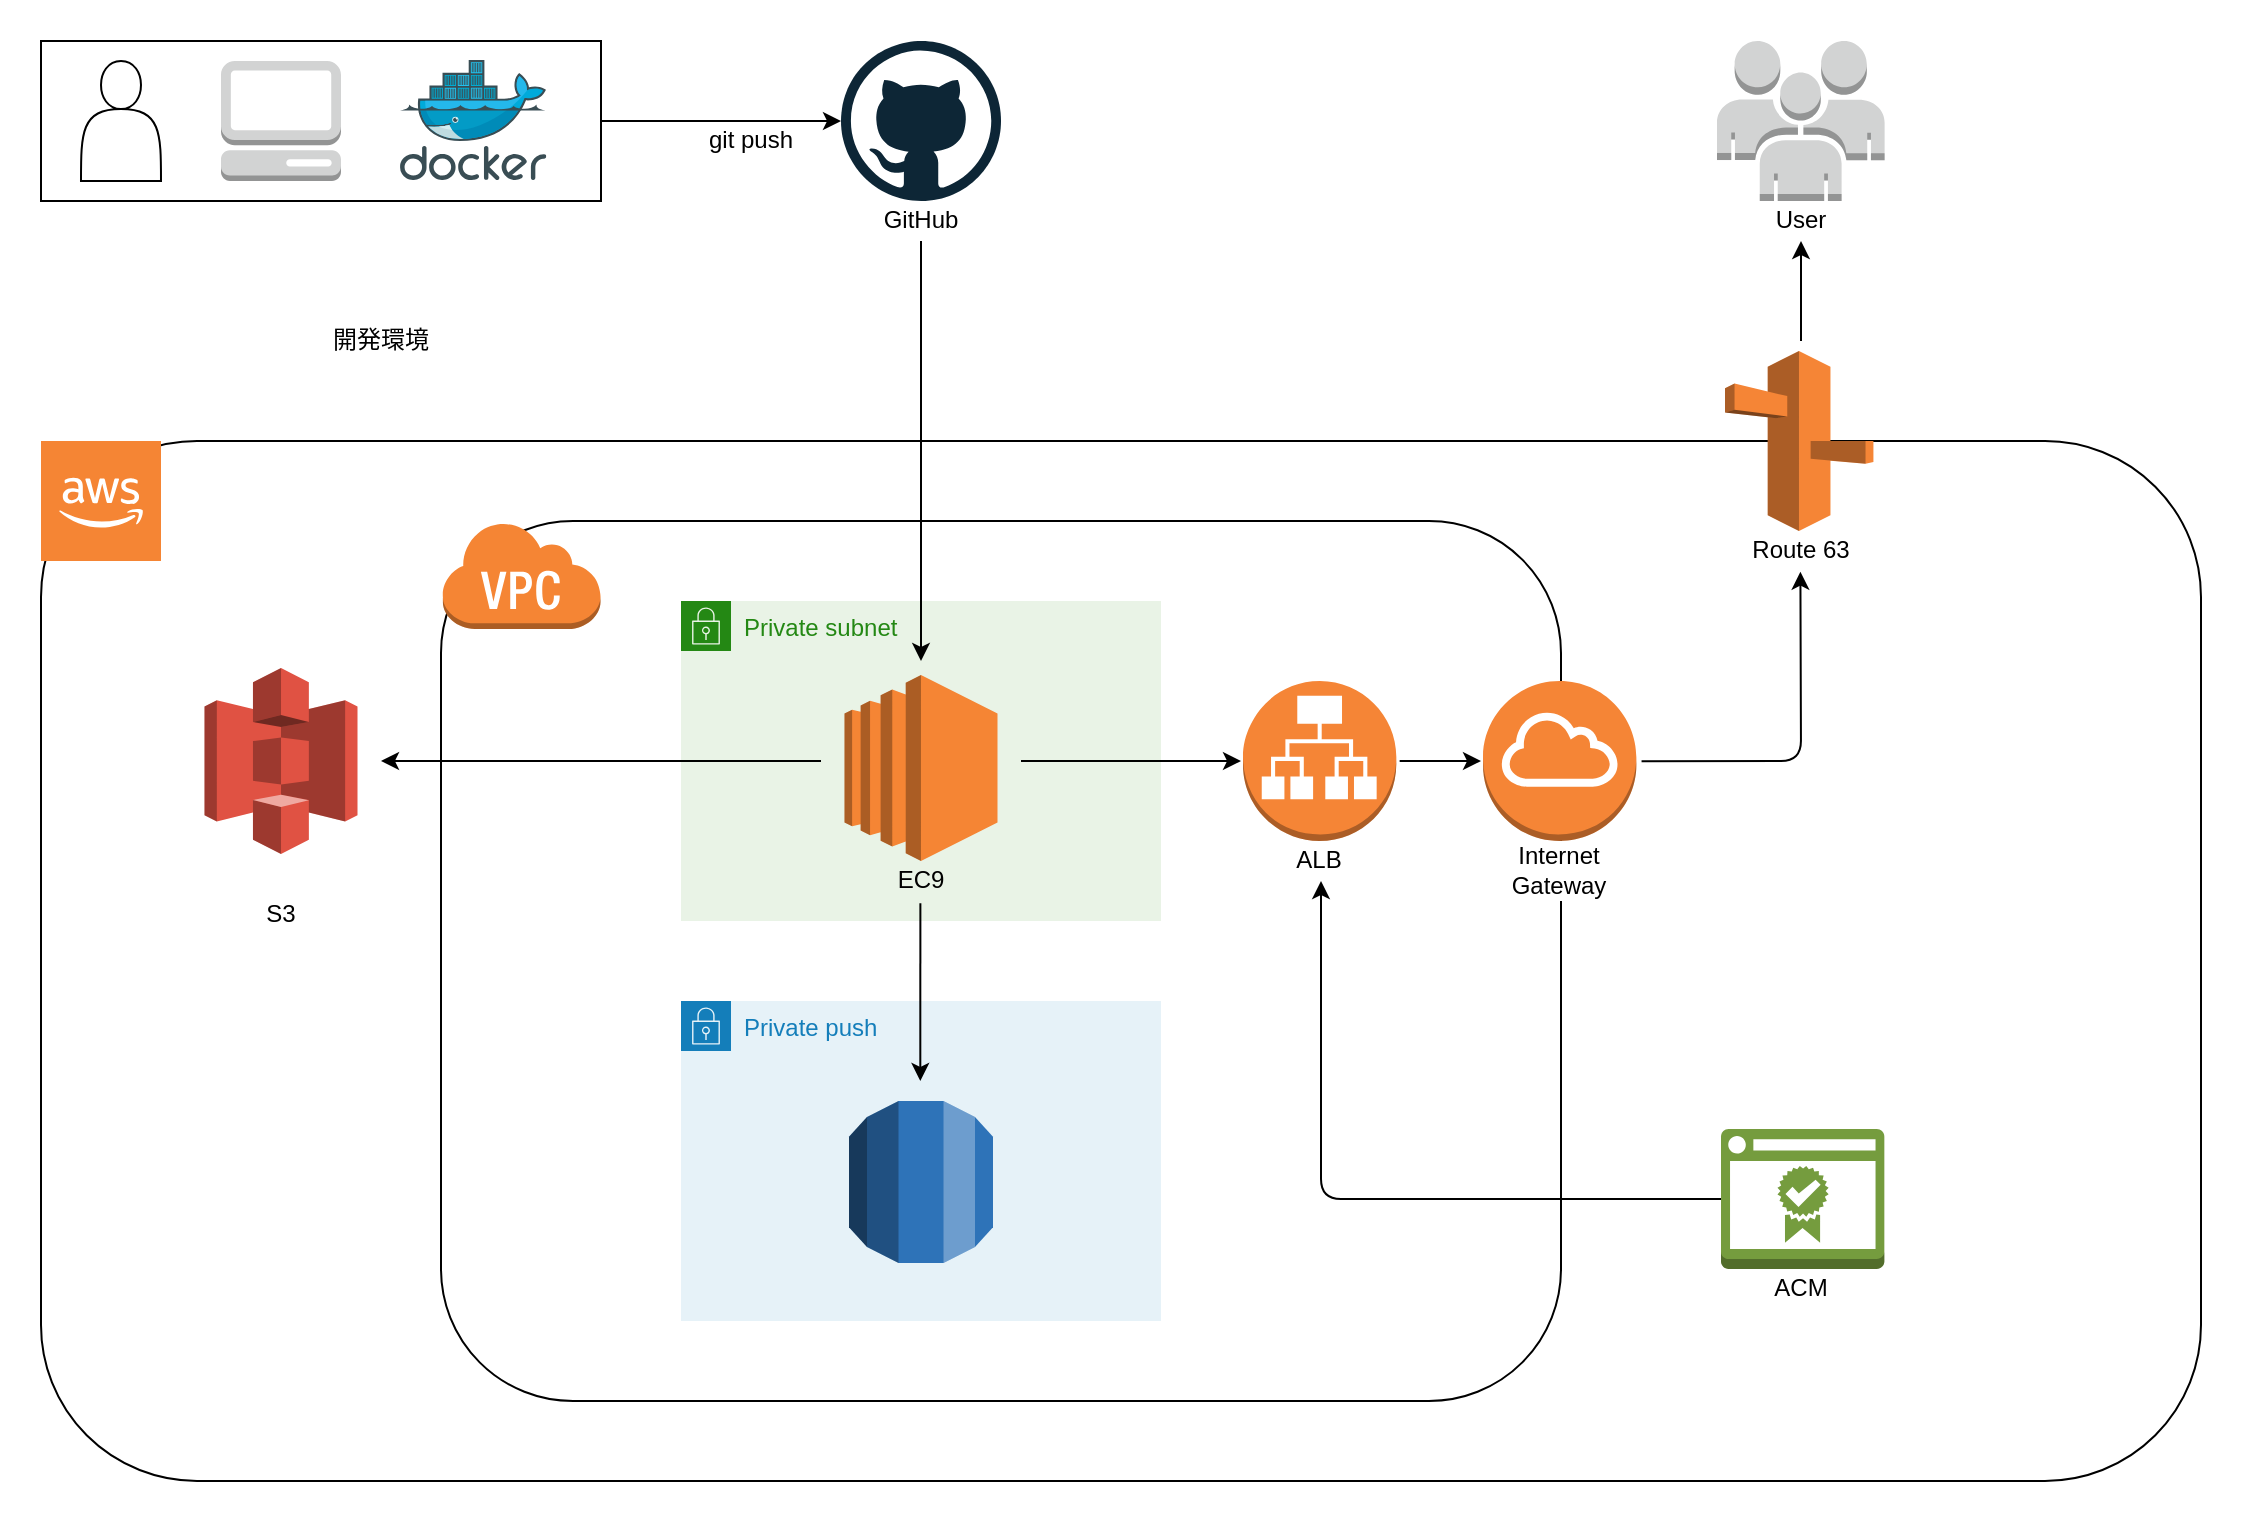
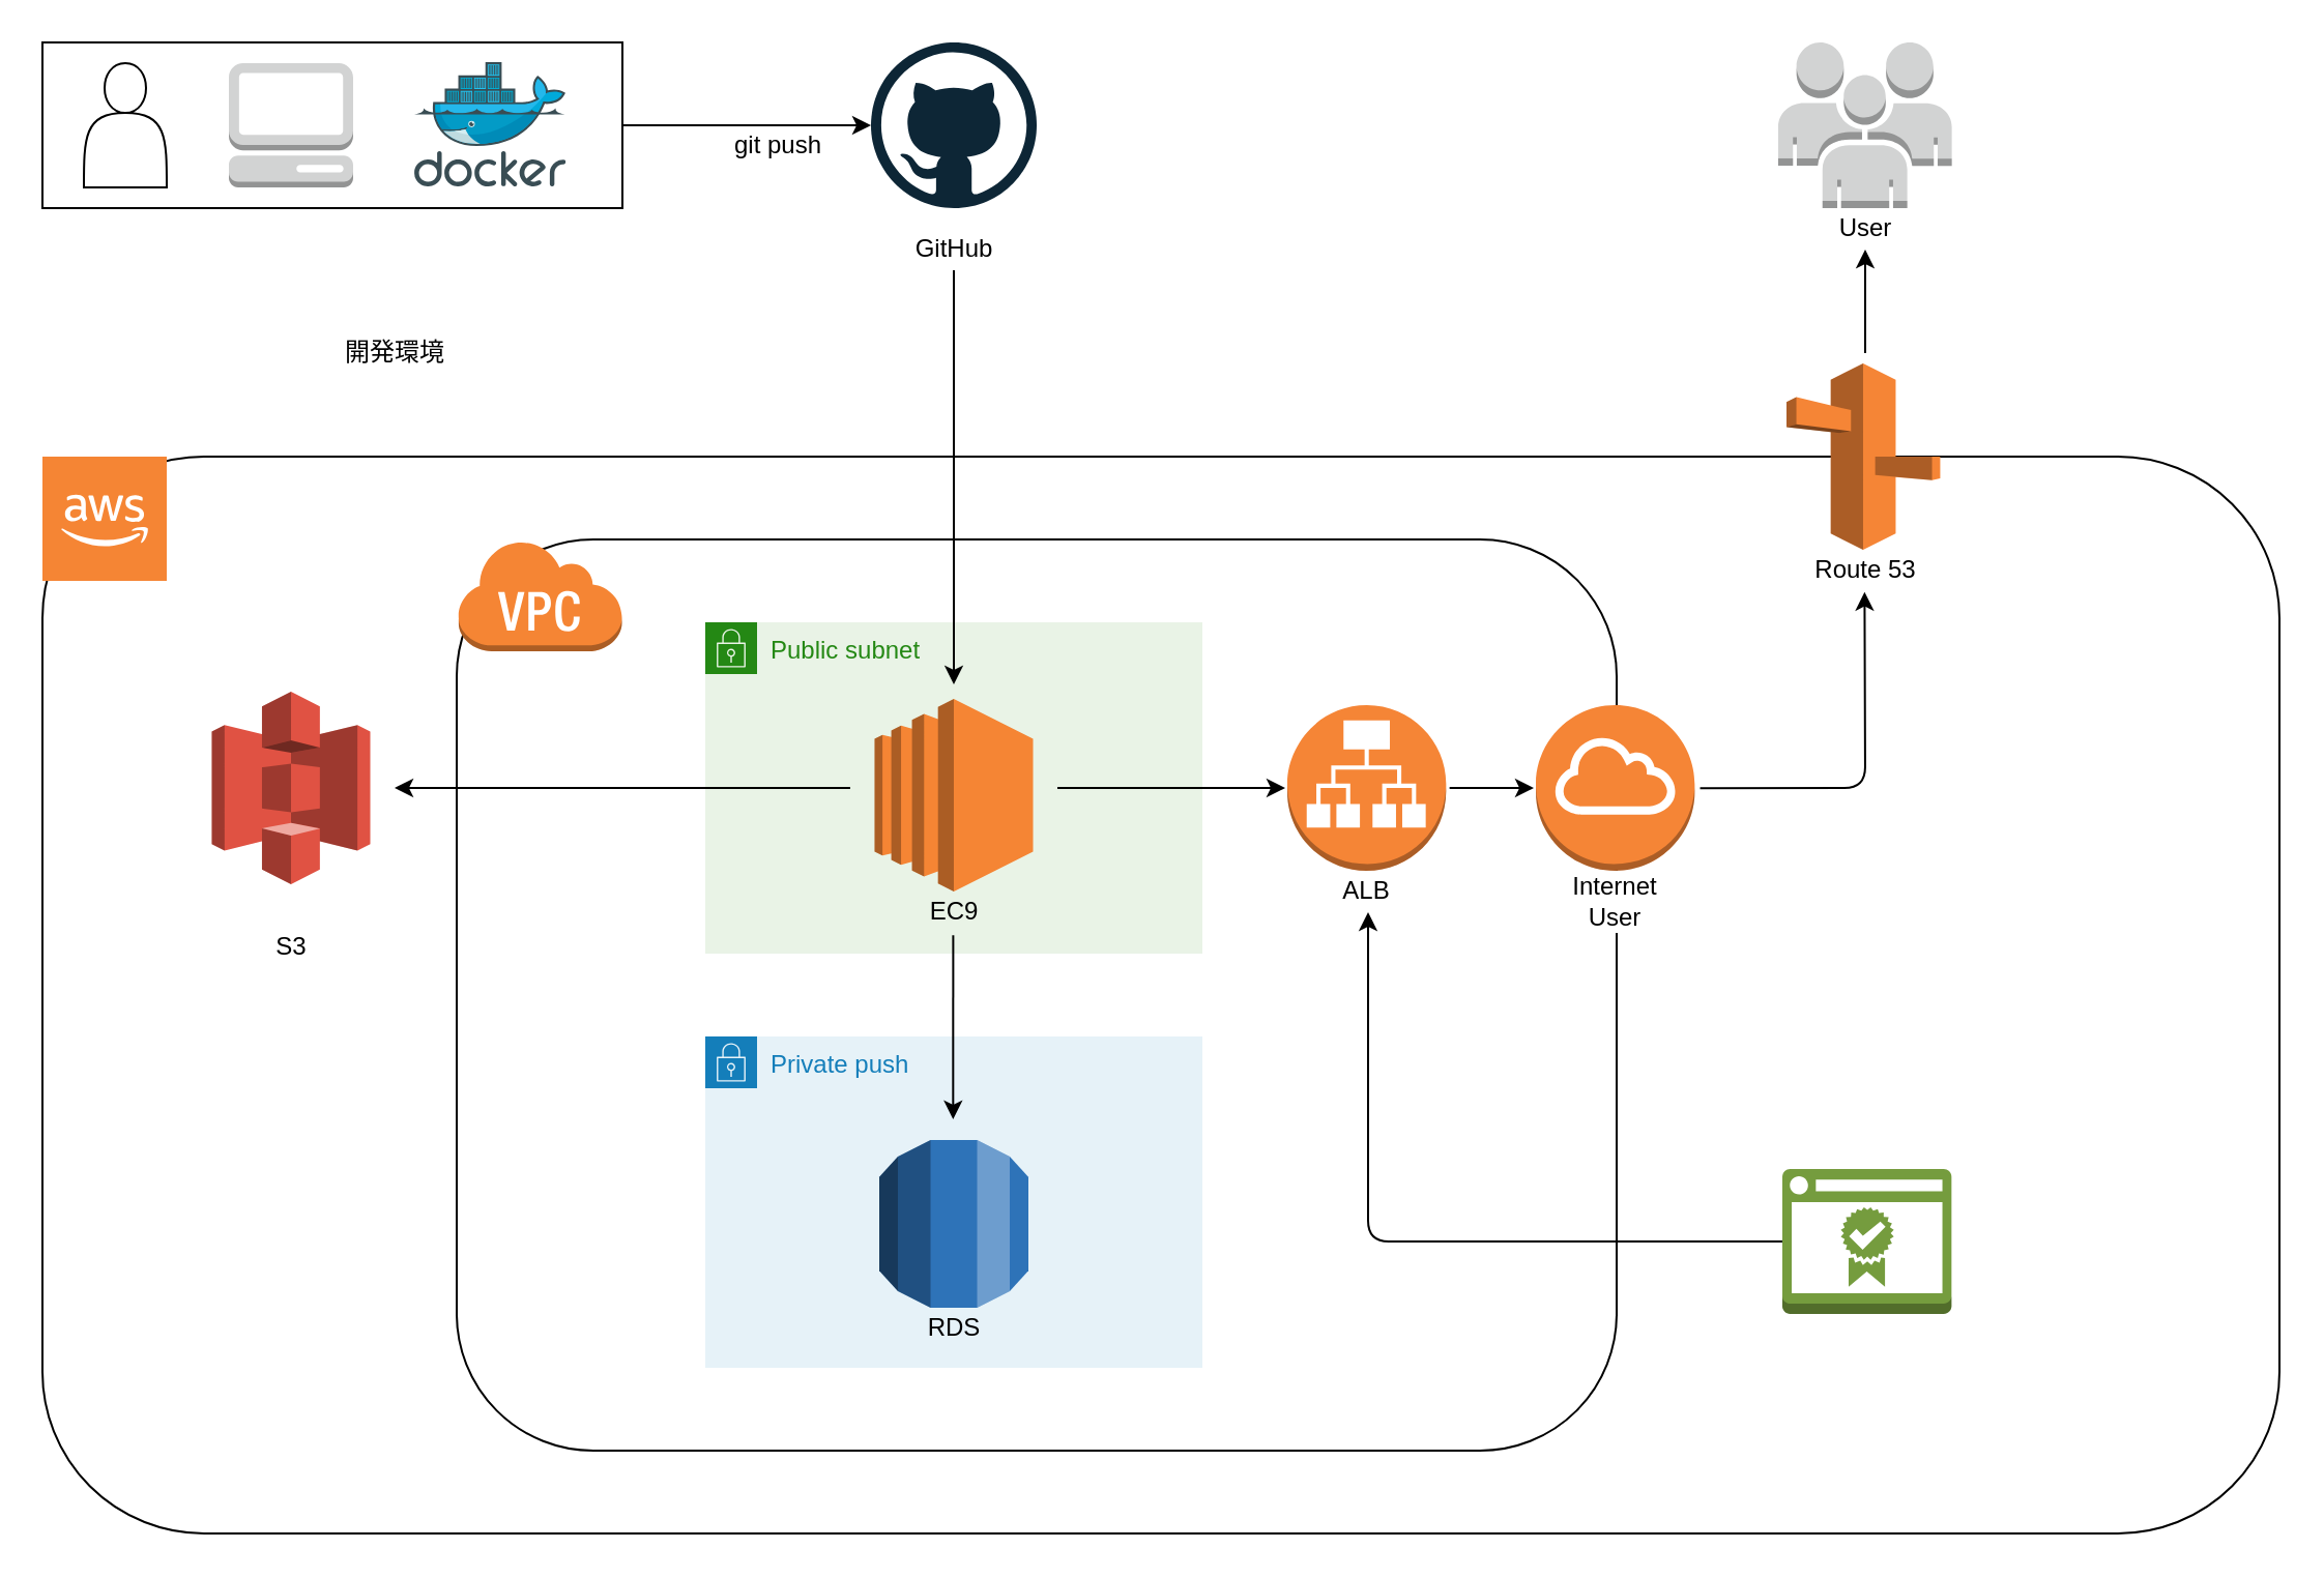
- <mxCell id="21" value="GitHub" style="text;html=1;resizable=0;autosize=1;align=center;verticalAlign=middle;points=[];fillColor=none;strokeColor=none;rounded=0;" vertex="1" parent="1"><mxGeometry x="435" y="100" width="50" height="20" as="geometry" /></mxCell>
+ <mxCell id="21" value="GitHub" style="text;html=1;resizable=0;autosize=1;align=center;verticalAlign=middle;points=[];fillColor=none;strokeColor=none;rounded=0;" vertex="1" parent="1"><mxGeometry x="435" y="110" width="50" height="20" as="geometry" /></mxCell>
- <mxCell id="37" value="Route 63" style="text;html=1;resizable=0;autosize=1;align=center;verticalAlign=middle;points=[];fillColor=none;strokeColor=none;rounded=0;" vertex="1" parent="1"><mxGeometry x="870" y="265" width="60" height="20" as="geometry" /></mxCell>
+ <mxCell id="37" value="Route 53" style="text;html=1;resizable=0;autosize=1;align=center;verticalAlign=middle;points=[];fillColor=none;strokeColor=none;rounded=0;" vertex="1" parent="1"><mxGeometry x="870" y="265" width="60" height="20" as="geometry" /></mxCell>
- <mxCell id="5" value="Private subnet" style="points=[[0,0],[0.25,0],[0.5,0],[0.75,0],[1,0],[1,0.25],[1,0.5],[1,0.75],[1,1],[0.75,1],[0.5,1],[0.25,1],[0,1],[0,0.75],[0,0.5],[0,0.25]];outlineConnect=0;gradientColor=none;html=1;whiteSpace=wrap;fontSize=12;fontStyle=0;shape=mxgraph.aws4.group;grIcon=mxgraph.aws4.group_security_group;grStroke=0;strokeColor=#248814;fillColor=#E9F3E6;verticalAlign=top;align=left;spacingLeft=30;fontColor=#248814;dashed=0;" vertex="1" parent="1"><mxGeometry x="340" y="300" width="240" height="160" as="geometry" /></mxCell>
+ <mxCell id="5" value="Public subnet" style="points=[[0,0],[0.25,0],[0.5,0],[0.75,0],[1,0],[1,0.25],[1,0.5],[1,0.75],[1,1],[0.75,1],[0.5,1],[0.25,1],[0,1],[0,0.75],[0,0.5],[0,0.25]];outlineConnect=0;gradientColor=none;html=1;whiteSpace=wrap;fontSize=12;fontStyle=0;shape=mxgraph.aws4.group;grIcon=mxgraph.aws4.group_security_group;grStroke=0;strokeColor=#248814;fillColor=#E9F3E6;verticalAlign=top;align=left;spacingLeft=30;fontColor=#248814;dashed=0;" vertex="1" parent="1"><mxGeometry x="340" y="300" width="240" height="160" as="geometry" /></mxCell>
- <mxCell id="33" value="Internet&lt;br&gt;Gateway" style="text;html=1;resizable=0;autosize=1;align=center;verticalAlign=middle;points=[];strokeColor=none;rounded=0;fillColor=#ffffff;" vertex="1" parent="1"><mxGeometry x="749.33" y="420" width="60" height="30" as="geometry" /></mxCell>
+ <mxCell id="33" value="Internet&lt;br&gt;User" style="text;html=1;resizable=0;autosize=1;align=center;verticalAlign=middle;points=[];strokeColor=none;rounded=0;fillColor=#ffffff;" vertex="1" parent="1"><mxGeometry x="749.33" y="420" width="60" height="30" as="geometry" /></mxCell>
+ <mxCell id="27" value="RDS" style="text;html=1;resizable=0;autosize=1;align=center;verticalAlign=middle;points=[];fillColor=none;strokeColor=none;rounded=0;" vertex="1" parent="1"><mxGeometry x="440" y="631" width="40" height="20" as="geometry" /></mxCell>
- <mxCell id="31" value="ACM" style="text;html=1;resizable=0;autosize=1;align=center;verticalAlign=middle;points=[];fillColor=none;strokeColor=none;rounded=0;" vertex="1" parent="1"><mxGeometry x="880" y="634" width="40" height="20" as="geometry" /></mxCell>
